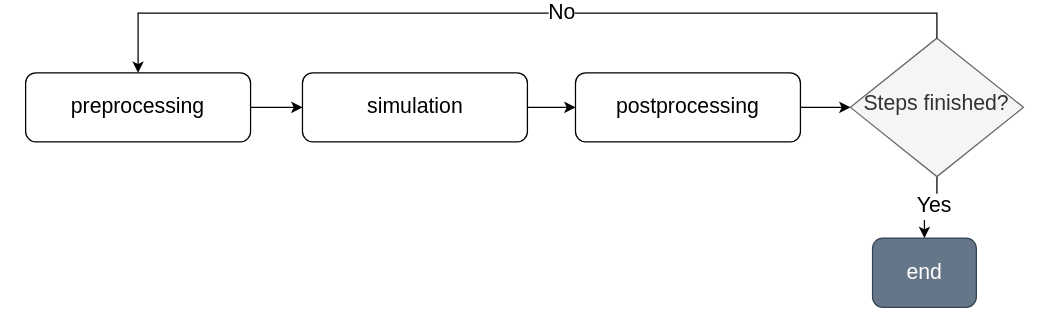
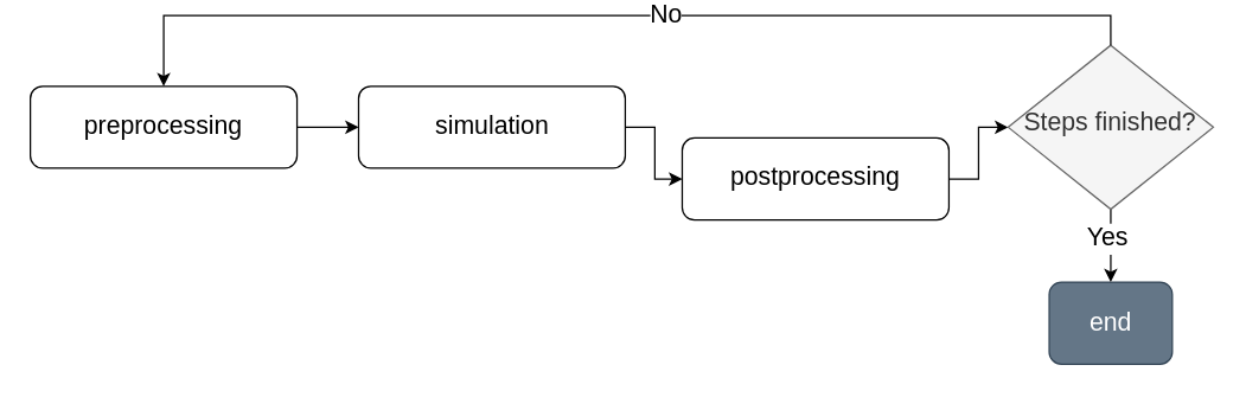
- <mxCell id="7" value="postprocessing" style="rounded=1;whiteSpace=wrap;html=1;fontSize=17;glass=0;strokeWidth=1;shadow=0;" vertex="1" parent="1"><mxGeometry x="459.999" y="47.692" width="180.001" height="55.385" as="geometry" /></mxCell>
+ <mxCell id="7" value="postprocessing" style="rounded=1;whiteSpace=wrap;html=1;fontSize=17;glass=0;strokeWidth=1;shadow=0;" vertex="1" parent="1"><mxGeometry x="459.999" y="82.692" width="180.001" height="55.385" as="geometry" /></mxCell>
- <mxCell id="8" value="end" style="rounded=1;whiteSpace=wrap;html=1;fontSize=17;glass=0;strokeWidth=1;shadow=0;fillColor=#647687;fontColor=#ffffff;strokeColor=#314354;" vertex="1" parent="1"><mxGeometry x="697.691" y="179.995" width="83.077" height="55.385" as="geometry" /></mxCell>
+ <mxCell id="8" value="end" style="rounded=1;whiteSpace=wrap;html=1;fontSize=17;glass=0;strokeWidth=1;shadow=0;fillColor=#647687;fontColor=#ffffff;strokeColor=#314354;" vertex="1" parent="1"><mxGeometry x="707.691" y="179.995" width="83.077" height="55.385" as="geometry" /></mxCell>
